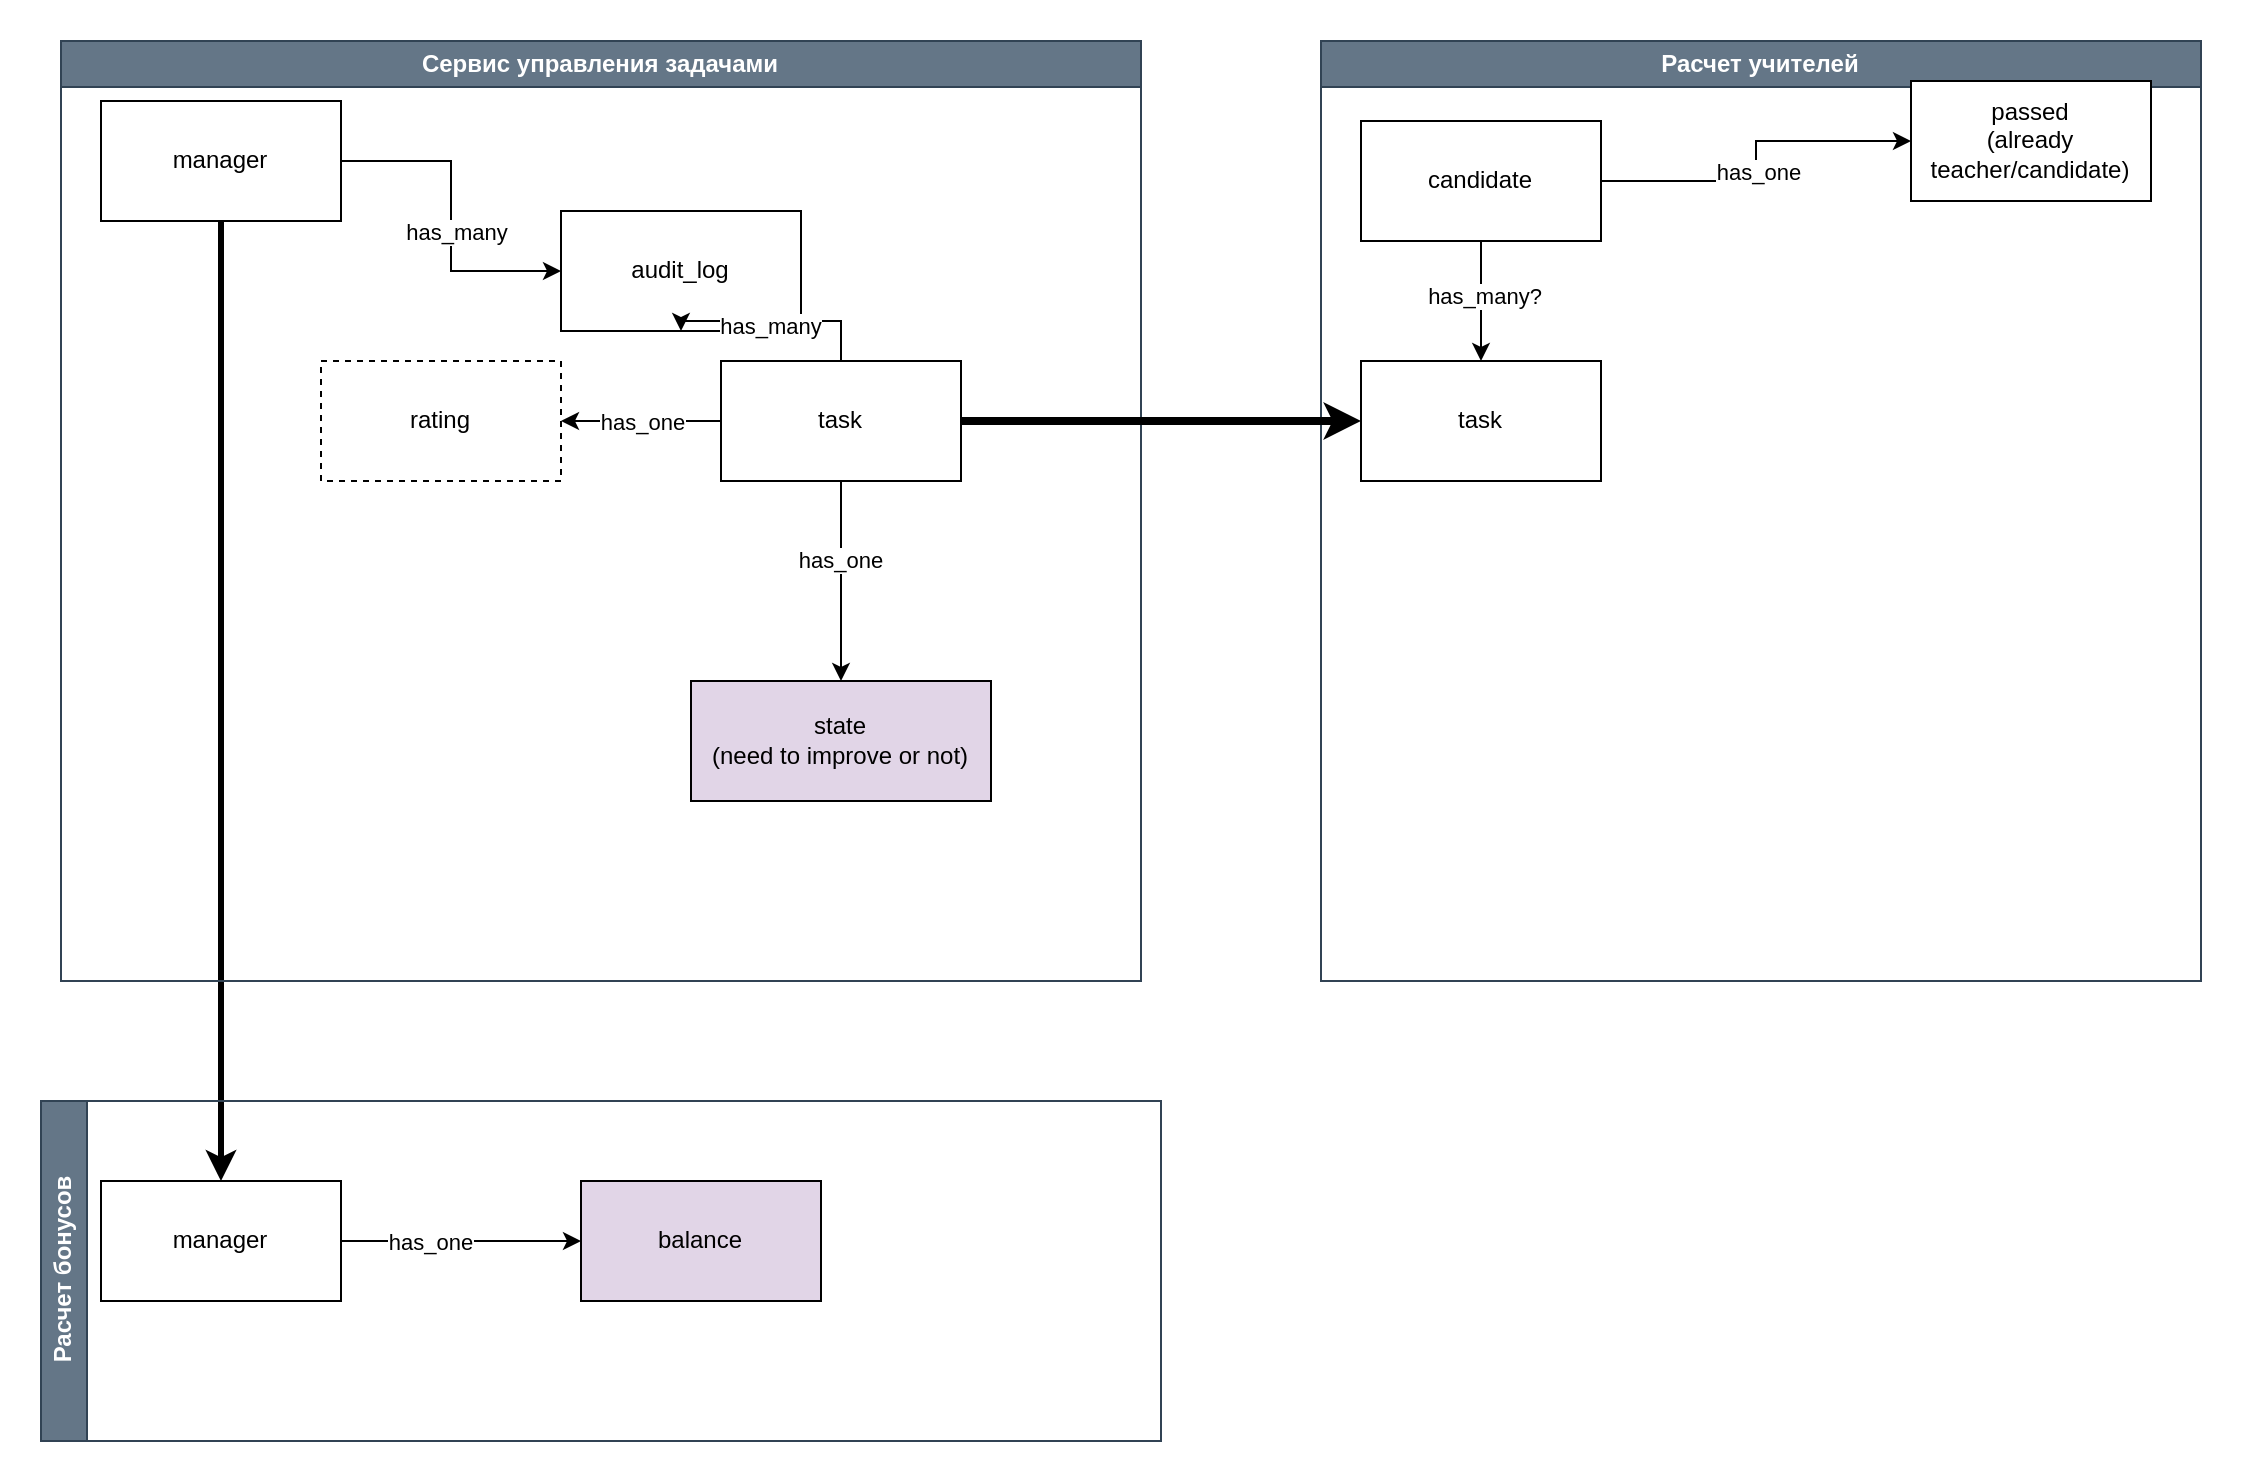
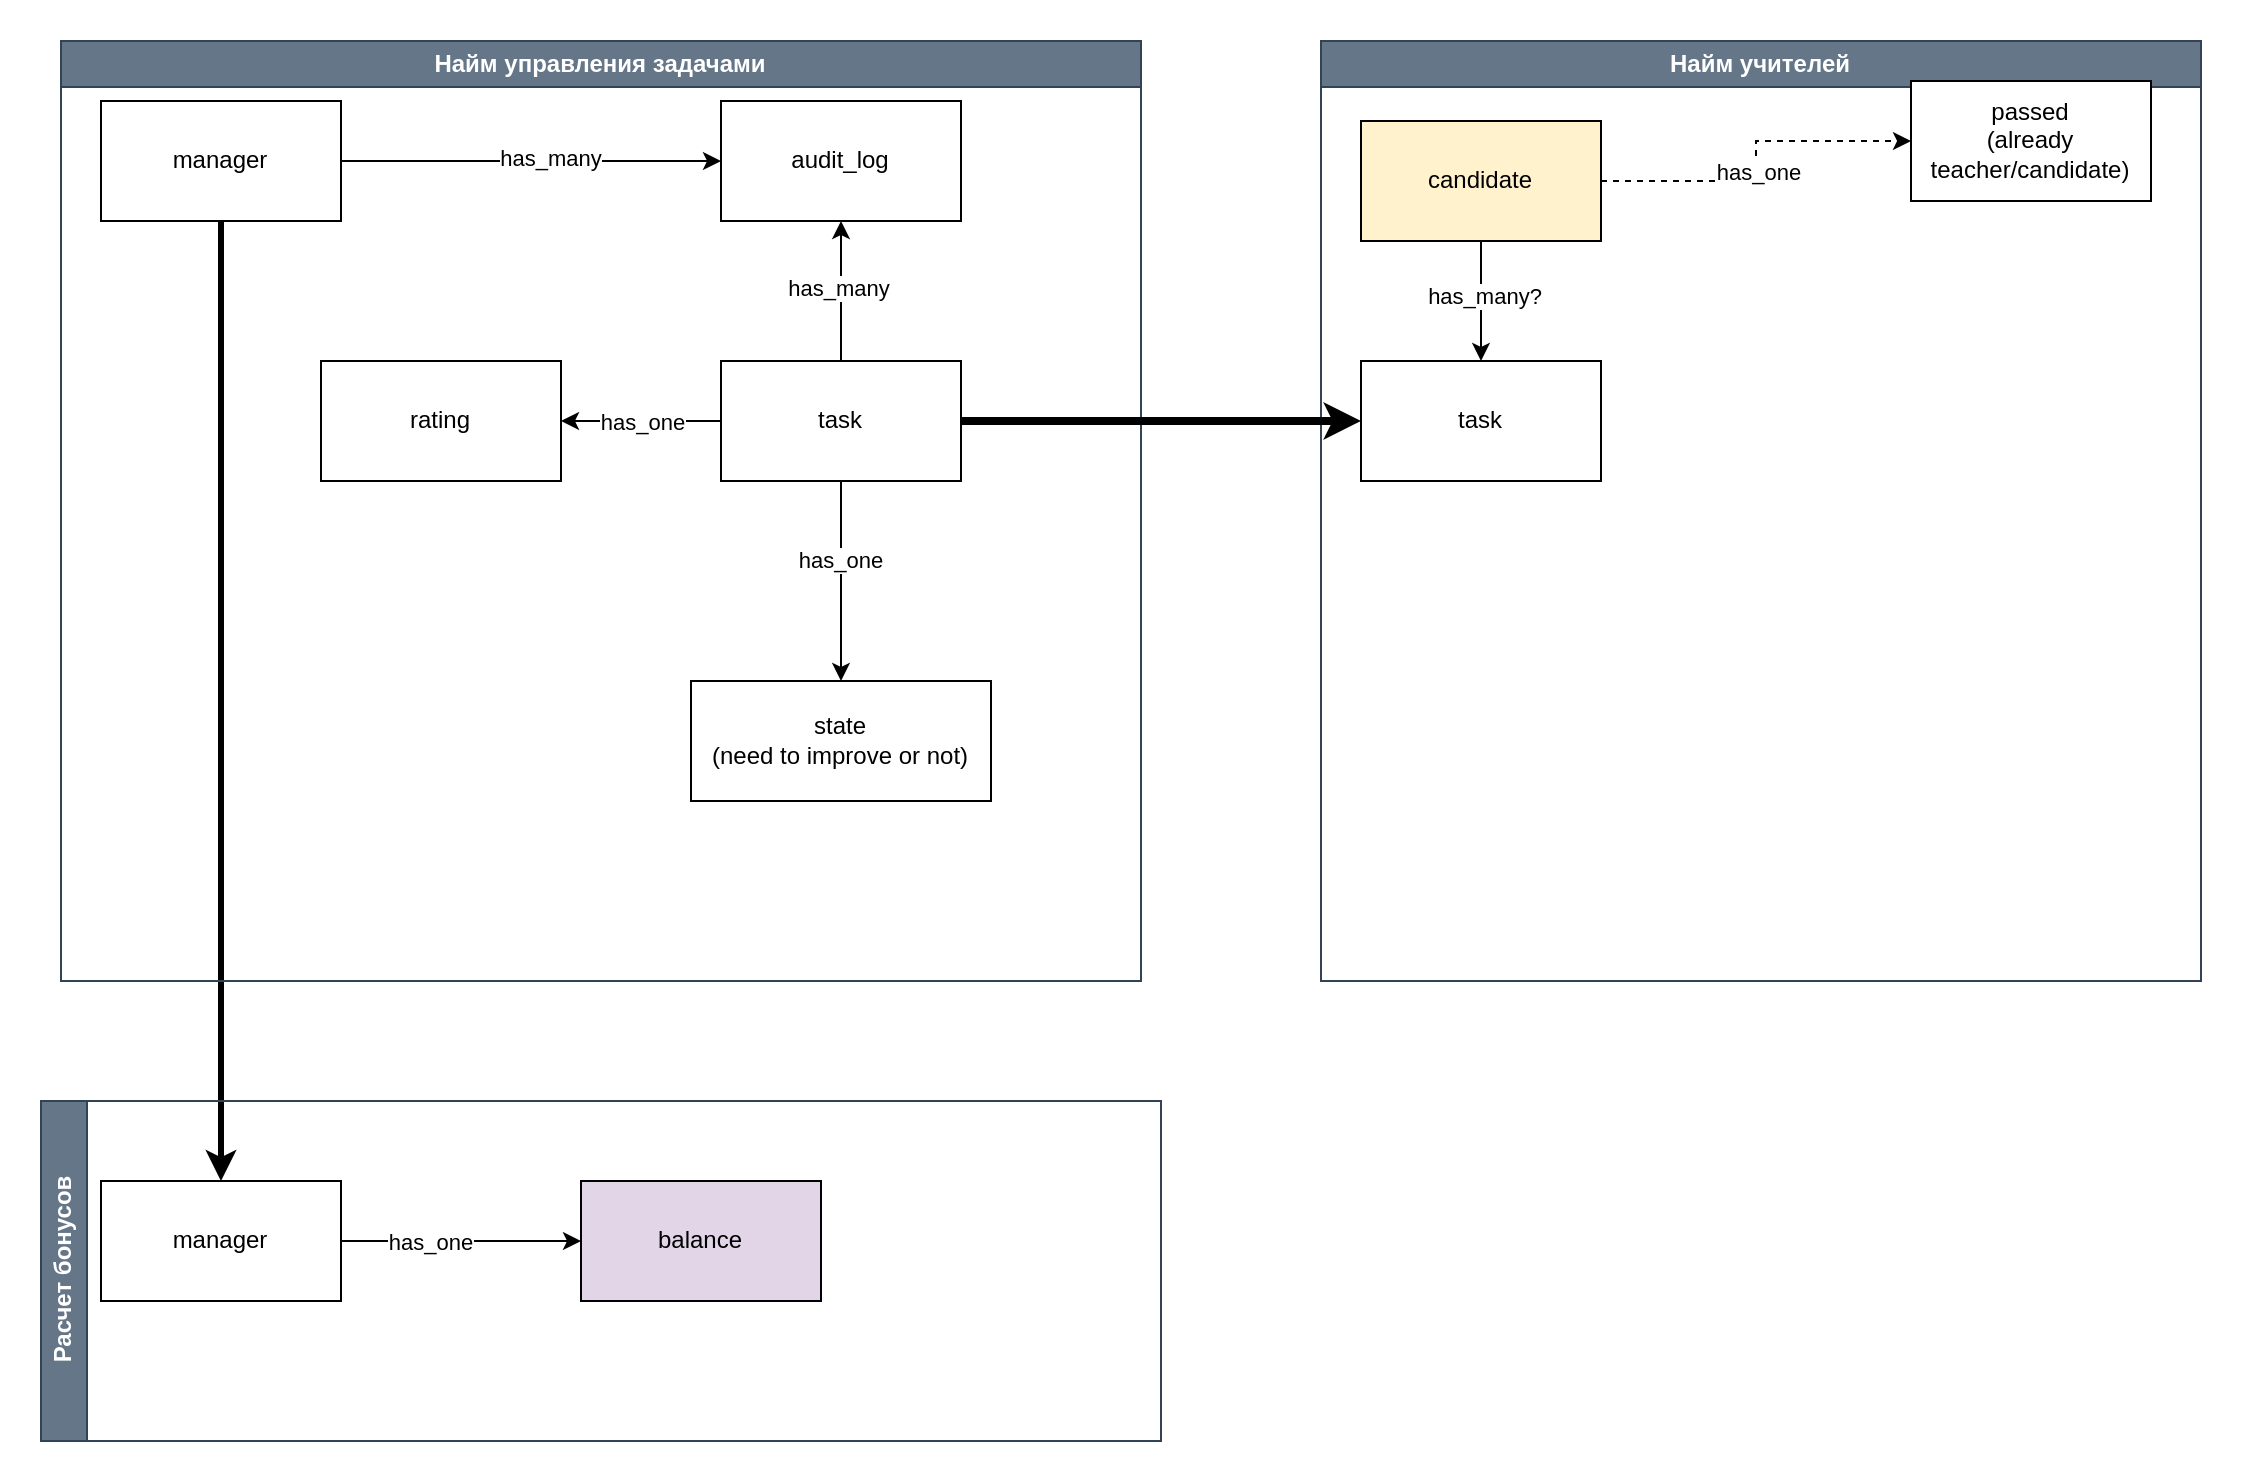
- <mxCell id="3" value="Сервис управления задачами" style="swimlane;whiteSpace=wrap;html=1;startSize=23;fillColor=#647687;fontColor=#ffffff;strokeColor=#314354;" vertex="1" parent="1"><mxGeometry x="30" y="20" width="540" height="470" as="geometry" /></mxCell>
+ <mxCell id="3" value="Найм управления задачами" style="swimlane;whiteSpace=wrap;html=1;startSize=23;fillColor=#647687;fontColor=#ffffff;strokeColor=#314354;" vertex="1" parent="1"><mxGeometry x="30" y="20" width="540" height="470" as="geometry" /></mxCell>
- <mxCell id="17" value="Расчет учителей" style="swimlane;whiteSpace=wrap;html=1;fillColor=#647687;fontColor=#ffffff;strokeColor=#314354;" vertex="1" parent="1"><mxGeometry y="20" width="440" height="470" as="geometry" x="660" /></mxCell>
+ <mxCell id="17" value="Найм учителей" style="swimlane;whiteSpace=wrap;html=1;fillColor=#647687;fontColor=#ffffff;strokeColor=#314354;" vertex="1" parent="1"><mxGeometry y="20" width="440" height="470" as="geometry" x="660" /></mxCell>
- <mxCell id="18" value="" style="edgeStyle=orthogonalEdgeStyle;rounded=0;orthogonalLoop=1;jettySize=auto;html=1;" edge="1" parent="17" source="22" target="24"><mxGeometry relative="1" as="geometry" /></mxCell>
+ <mxCell id="18" value="" style="edgeStyle=orthogonalEdgeStyle;rounded=0;orthogonalLoop=1;jettySize=auto;html=1;dashed=1;" edge="1" parent="17" source="22" target="24"><mxGeometry relative="1" as="geometry" /></mxCell>
- <mxCell id="22" value="candidate" style="rounded=0;whiteSpace=wrap;html=1;" vertex="1" parent="17"><mxGeometry x="20" y="40" width="120" height="60" as="geometry" /></mxCell>
+ <mxCell id="22" value="candidate" style="rounded=0;whiteSpace=wrap;html=1;fillColor=#fff2cc;" vertex="1" parent="17"><mxGeometry x="20" y="40" width="120" height="60" as="geometry" /></mxCell>
- <mxCell id="7" value="audit_log" style="rounded=0;whiteSpace=wrap;html=1;" vertex="1" parent="3"><mxGeometry x="250" y="85" width="120" height="60" as="geometry" /></mxCell>
+ <mxCell id="7" value="audit_log" style="rounded=0;whiteSpace=wrap;html=1;" vertex="1" parent="3"><mxGeometry x="330" y="30" width="120" height="60" as="geometry" /></mxCell>
- <mxCell id="15" value="rating" style="rounded=0;whiteSpace=wrap;html=1;dashed=1;" vertex="1" parent="3"><mxGeometry x="130" y="160" width="120" height="60" as="geometry" /></mxCell>
+ <mxCell id="15" value="rating" style="rounded=0;whiteSpace=wrap;html=1;" vertex="1" parent="3"><mxGeometry x="130" y="160" width="120" height="60" as="geometry" /></mxCell>
- <mxCell id="16" value="state&lt;br&gt;&lt;div&gt;(need to improve or not)&lt;/div&gt;" style="rounded=0;whiteSpace=wrap;html=1;fillColor=#e1d5e7;" vertex="1" parent="3"><mxGeometry x="315" y="320" width="150" height="60" as="geometry" /></mxCell>
+ <mxCell id="16" value="state&lt;br&gt;&lt;div&gt;(need to improve or not)&lt;/div&gt;" style="rounded=0;whiteSpace=wrap;html=1;" vertex="1" parent="3"><mxGeometry x="315" y="320" width="150" height="60" as="geometry" /></mxCell>
